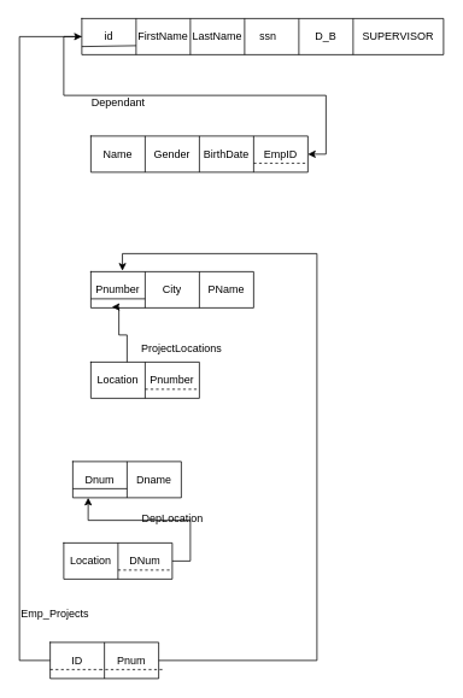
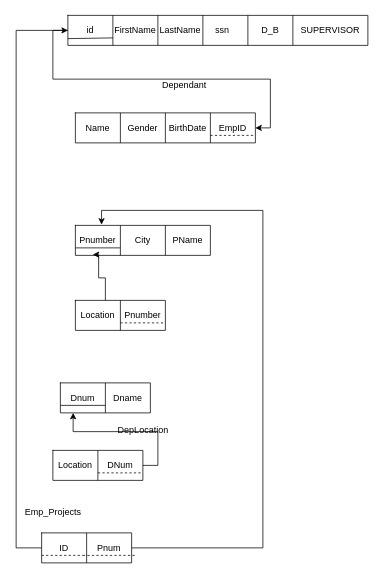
- <mxCell id="16" value="Dependant" style="text;html=1;align=center;verticalAlign=middle;resizable=0;points=[];autosize=1;strokeColor=none;fillColor=none;" vertex="1" parent="1"><mxGeometry x="90" y="98" width="80" height="30" as="geometry" /></mxCell>
+ <mxCell id="16" value="Dependant" style="text;html=1;align=center;verticalAlign=middle;resizable=0;points=[];autosize=1;strokeColor=none;fillColor=none;" vertex="1" parent="1"><mxGeometry x="205" y="98" width="80" height="30" as="geometry" /></mxCell>
- <mxCell id="29" value="ProjectLocations" style="text;html=1;align=center;verticalAlign=middle;resizable=0;points=[];autosize=1;strokeColor=none;fillColor=none;" vertex="1" parent="1"><mxGeometry x="145" y="370" width="110" height="30" as="geometry" /></mxCell>
- <mxCell id="45" value="Emp_Projects" style="text;html=1;align=center;verticalAlign=middle;resizable=0;points=[];autosize=1;strokeColor=none;fillColor=none;" vertex="1" parent="1"><mxGeometry x="10" y="663" width="100" height="30" as="geometry" /></mxCell>
+ <mxCell id="45" value="Emp_Projects" style="text;html=1;align=center;verticalAlign=middle;resizable=0;points=[];autosize=1;strokeColor=none;fillColor=none;" vertex="1" parent="1"><mxGeometry x="20" y="668" width="100" height="30" as="geometry" /></mxCell>
